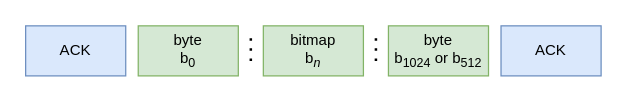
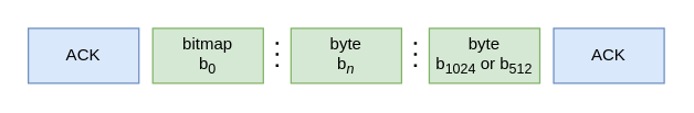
- <mxCell id="7" value="&lt;div&gt;byte&lt;/div&gt;&lt;div&gt;b&lt;sub&gt;0&lt;/sub&gt;&lt;br&gt;&lt;/div&gt;" style="rounded=0;whiteSpace=wrap;html=1;fillColor=#d5e8d4;strokeColor=#82b366;" vertex="1" parent="1"><mxGeometry x="110" y="20" width="80" height="40" as="geometry" /></mxCell>
+ <mxCell id="7" value="&lt;div&gt;bitmap&lt;/div&gt;&lt;div&gt;b&lt;sub&gt;0&lt;/sub&gt;&lt;br&gt;&lt;/div&gt;" style="rounded=0;whiteSpace=wrap;html=1;fillColor=#d5e8d4;strokeColor=#82b366;" vertex="1" parent="1"><mxGeometry x="110" y="20" width="80" height="40" as="geometry" /></mxCell>
- <mxCell id="3" value="&lt;div&gt;bitmap&lt;/div&gt;&lt;div&gt;b&lt;sub&gt;&lt;i&gt;n&lt;/i&gt;&lt;/sub&gt;&lt;br&gt;&lt;/div&gt;" style="rounded=0;whiteSpace=wrap;html=1;fillColor=#d5e8d4;strokeColor=#82b366;" vertex="1" parent="1"><mxGeometry x="210" y="20" width="80" height="40" as="geometry" /></mxCell>
+ <mxCell id="3" value="&lt;div&gt;byte&lt;/div&gt;&lt;div&gt;b&lt;sub&gt;&lt;i&gt;n&lt;/i&gt;&lt;/sub&gt;&lt;br&gt;&lt;/div&gt;" style="rounded=0;whiteSpace=wrap;html=1;fillColor=#d5e8d4;strokeColor=#82b366;" vertex="1" parent="1"><mxGeometry x="210" y="20" width="80" height="40" as="geometry" /></mxCell>
